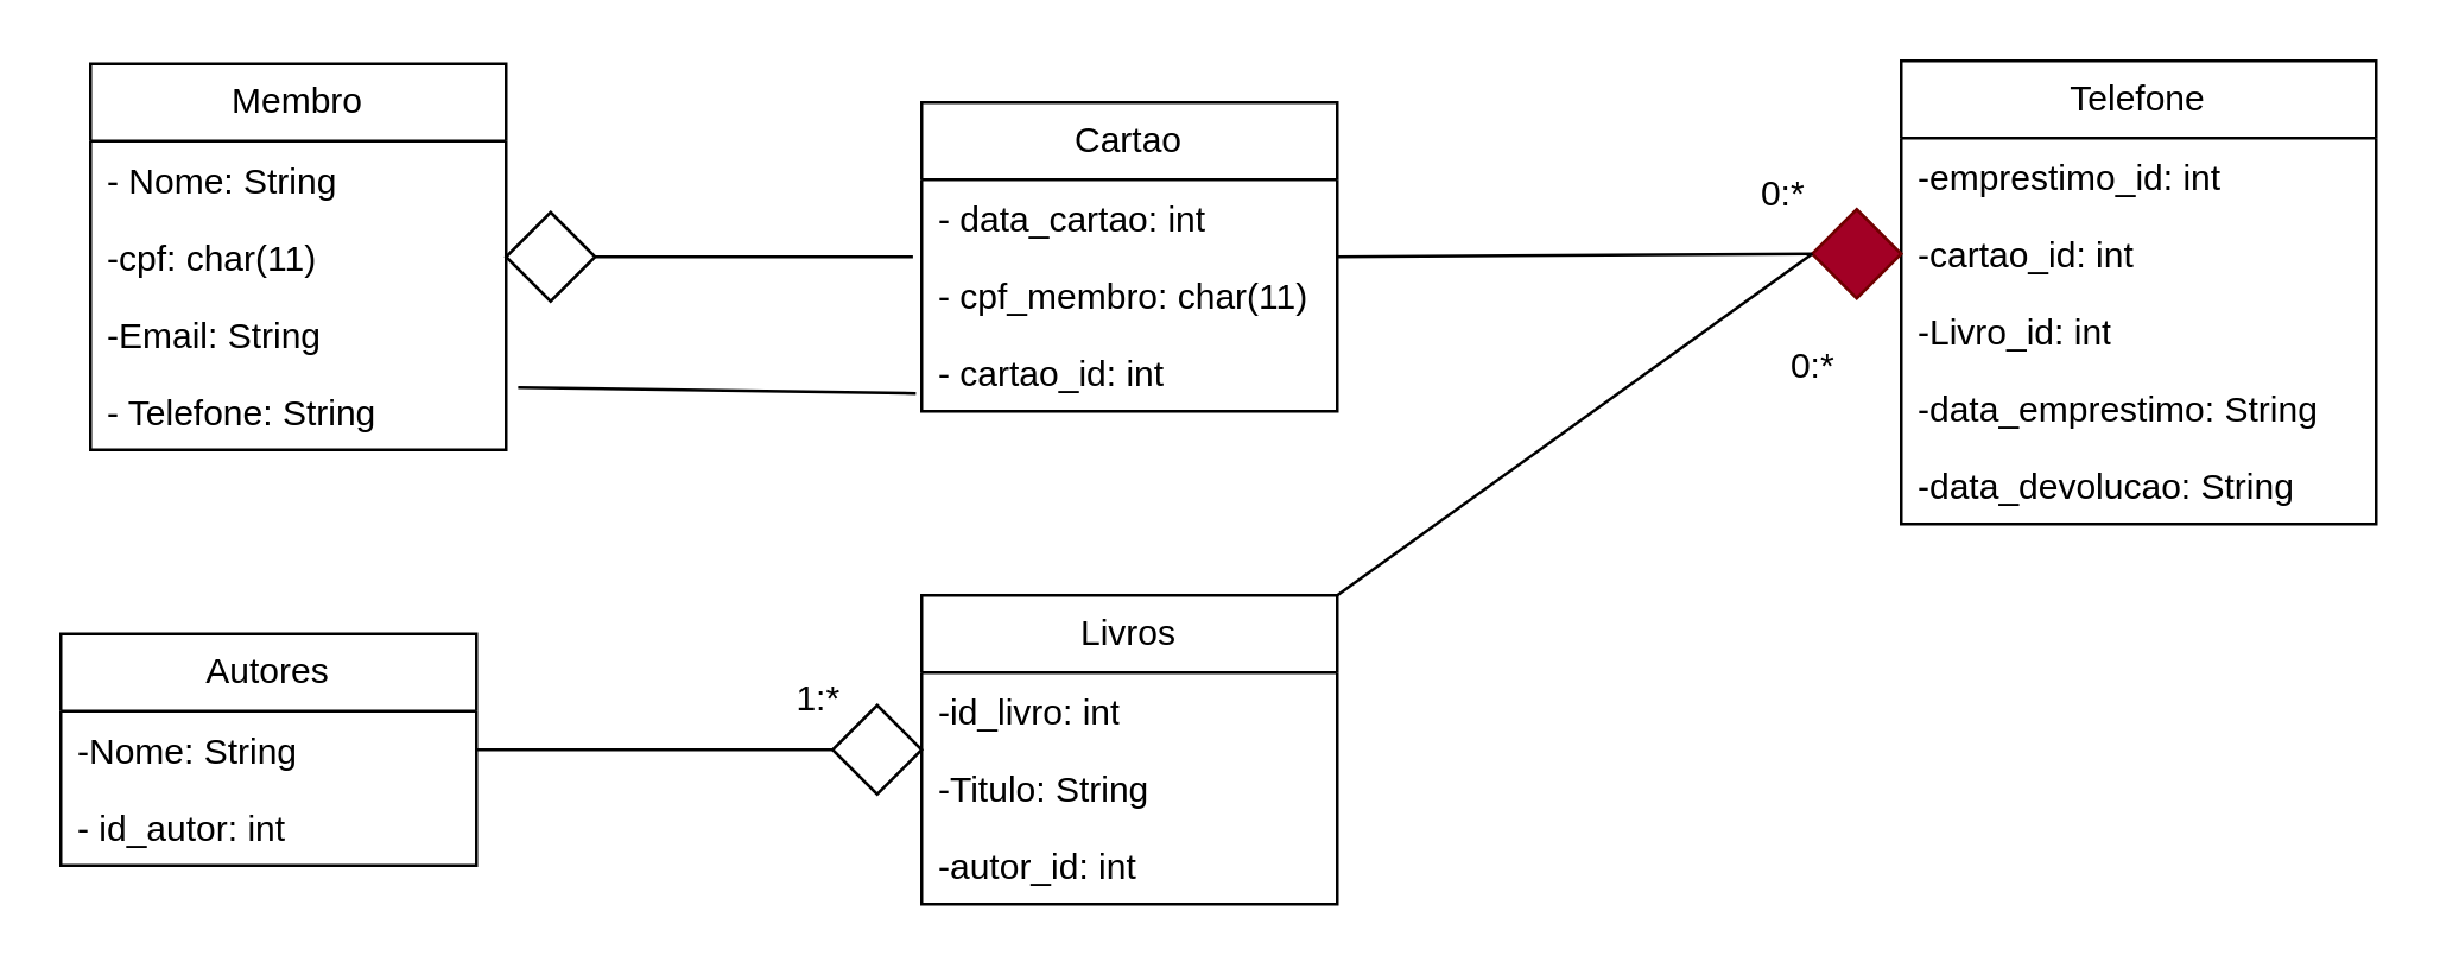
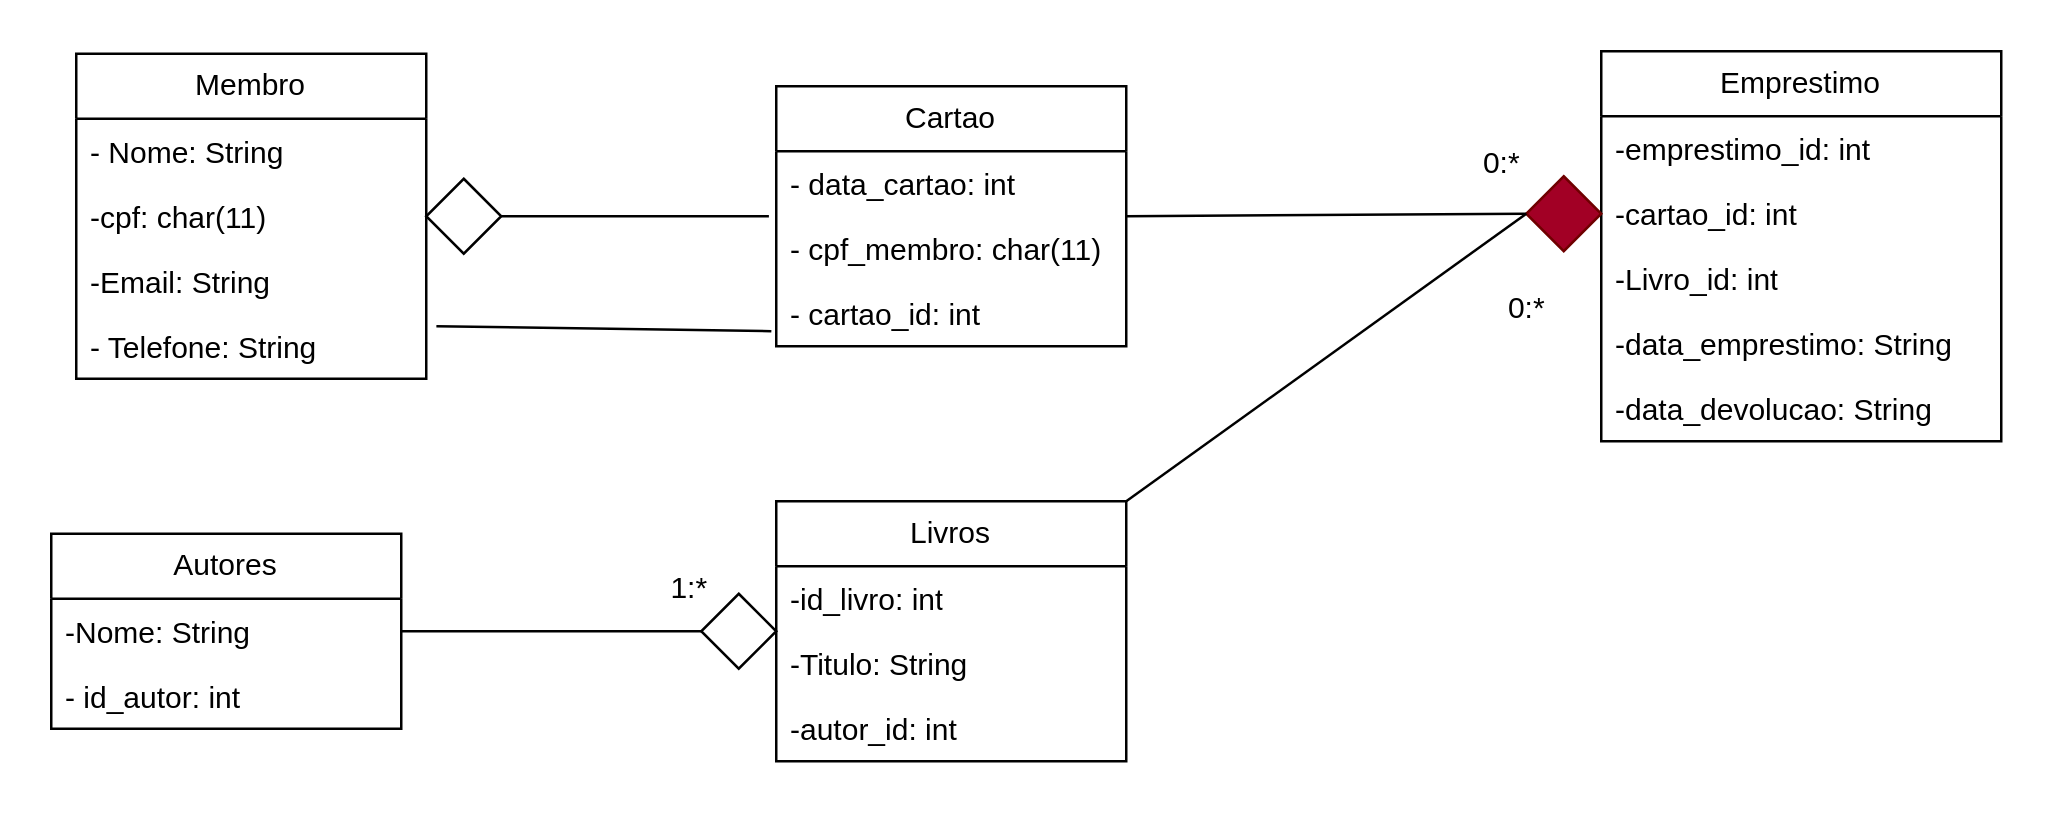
- <mxCell id="22" value="Telefone" style="swimlane;fontStyle=0;childLayout=stackLayout;horizontal=1;startSize=26;fillColor=none;horizontalStack=0;resizeParent=1;resizeParentMax=0;resizeLast=0;collapsible=1;marginBottom=0;whiteSpace=wrap;html=1;" vertex="1" parent="1"><mxGeometry x="640" y="20" width="160" height="156" as="geometry" /></mxCell>
+ <mxCell id="22" value="Emprestimo" style="swimlane;fontStyle=0;childLayout=stackLayout;horizontal=1;startSize=26;fillColor=none;horizontalStack=0;resizeParent=1;resizeParentMax=0;resizeLast=0;collapsible=1;marginBottom=0;whiteSpace=wrap;html=1;" vertex="1" parent="1"><mxGeometry x="640" y="20" width="160" height="156" as="geometry" /></mxCell>
